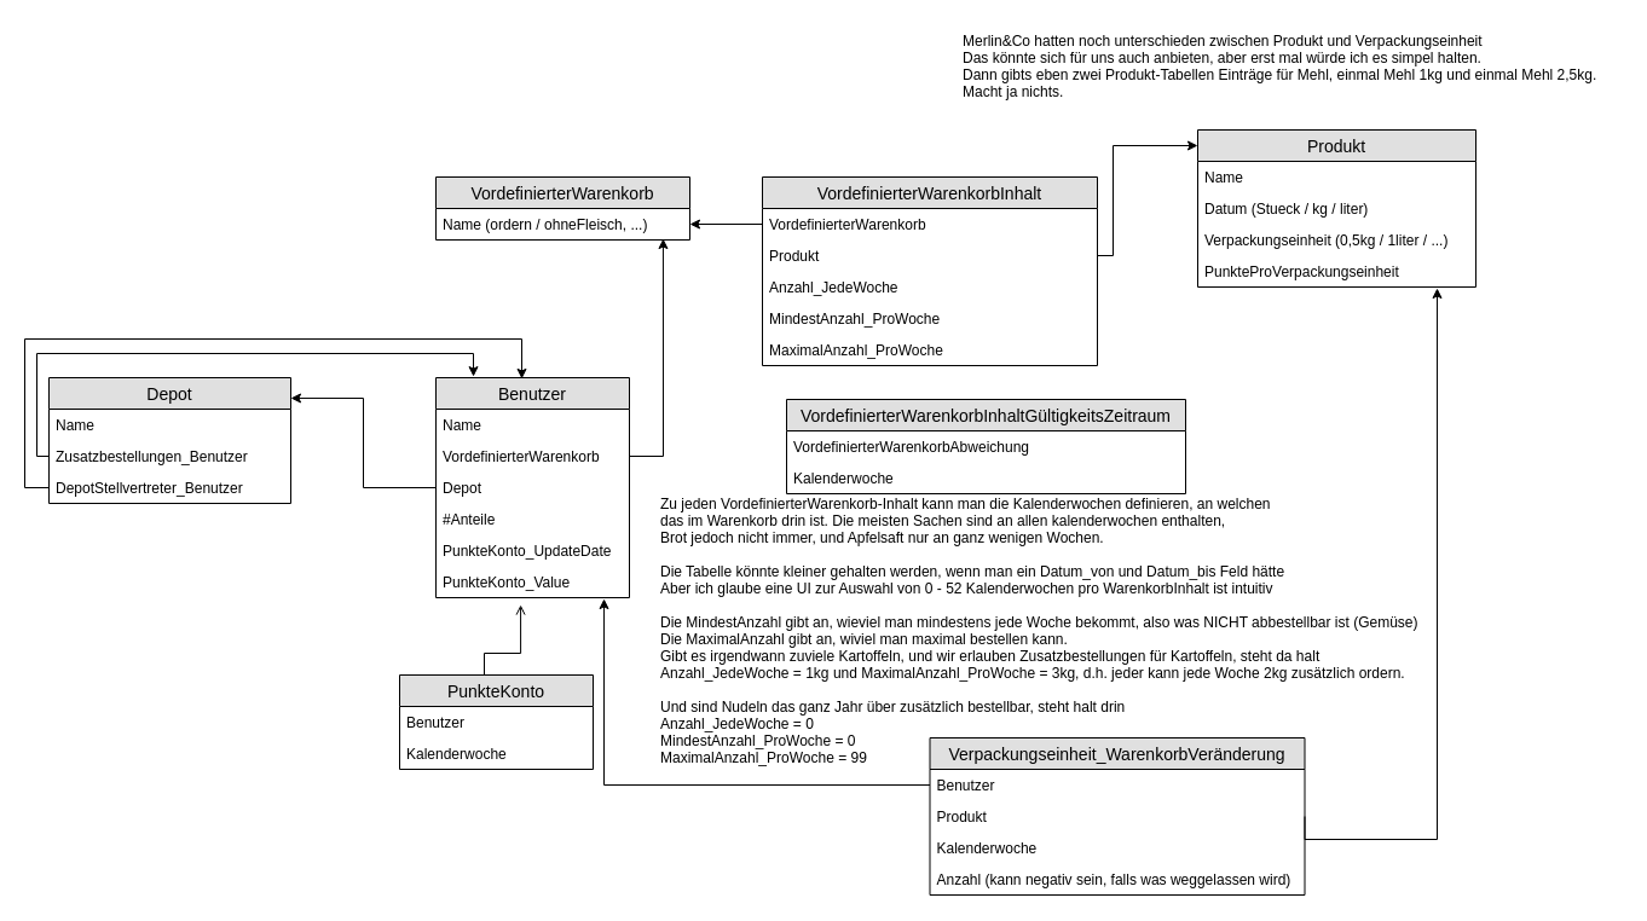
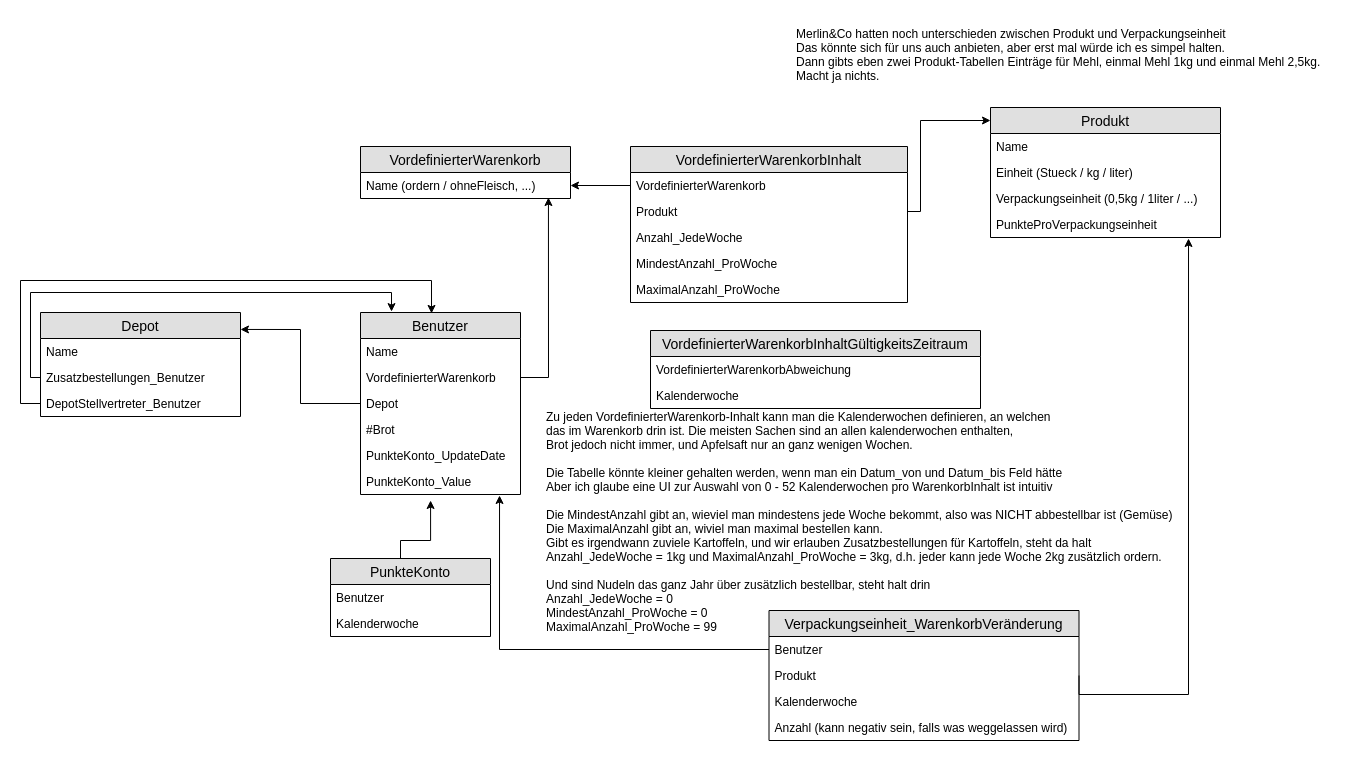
- <mxCell id="5" value="Datum (Stueck / kg / liter)" style="text;strokeColor=none;fillColor=none;spacingLeft=4;spacingRight=4;overflow=hidden;rotatable=0;points=[[0,0.5],[1,0.5]];portConstraint=eastwest;fontSize=12;" parent="3" vertex="1"><mxGeometry y="52" width="230" height="26" as="geometry" /></mxCell>
+ <mxCell id="5" value="Einheit (Stueck / kg / liter)" style="text;strokeColor=none;fillColor=none;spacingLeft=4;spacingRight=4;overflow=hidden;rotatable=0;points=[[0,0.5],[1,0.5]];portConstraint=eastwest;fontSize=12;" parent="3" vertex="1"><mxGeometry y="52" width="230" height="26" as="geometry" /></mxCell>
- <mxCell id="14" value="#Anteile" style="text;strokeColor=none;fillColor=none;spacingLeft=4;spacingRight=4;overflow=hidden;rotatable=0;points=[[0,0.5],[1,0.5]];portConstraint=eastwest;fontSize=12;" parent="10" vertex="1"><mxGeometry y="104" width="160" height="26" as="geometry" /></mxCell>
+ <mxCell id="14" value="#Brot" style="text;strokeColor=none;fillColor=none;spacingLeft=4;spacingRight=4;overflow=hidden;rotatable=0;points=[[0,0.5],[1,0.5]];portConstraint=eastwest;fontSize=12;" parent="10" vertex="1"><mxGeometry y="104" width="160" height="26" as="geometry" /></mxCell>
- <mxCell id="47" style="edgeStyle=orthogonalEdgeStyle;rounded=0;orthogonalLoop=1;jettySize=auto;html=1;exitX=0.5;exitY=0;exitDx=0;exitDy=0;entryX=0.438;entryY=1.231;entryDx=0;entryDy=0;entryPerimeter=0;endArrow=open;" edge="1" parent="1" source="44" target="16"><mxGeometry relative="1" as="geometry"><mxPoint x="430" y="550" as="targetPoint" /><Array as="points"><mxPoint x="400" y="540" /><mxPoint x="430" y="540" /></Array></mxGeometry></mxCell>
+ <mxCell id="47" style="edgeStyle=orthogonalEdgeStyle;rounded=0;orthogonalLoop=1;jettySize=auto;html=1;exitX=0.5;exitY=0;exitDx=0;exitDy=0;entryX=0.438;entryY=1.231;entryDx=0;entryDy=0;entryPerimeter=0;" edge="1" parent="1" source="44" target="16"><mxGeometry relative="1" as="geometry"><mxPoint x="430" y="550" as="targetPoint" /><Array as="points"><mxPoint x="400" y="540" /><mxPoint x="430" y="540" /></Array></mxGeometry></mxCell>
